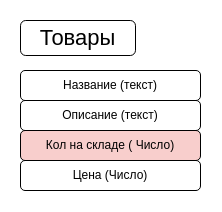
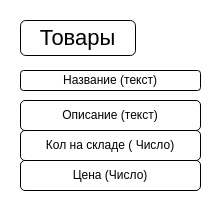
- <mxCell id="3" value="Название (текст)" style="rounded=1;whiteSpace=wrap;html=1;" vertex="1" parent="1"><mxGeometry x="20" y="70" width="180" height="30" as="geometry" /></mxCell>
+ <mxCell id="3" value="Название (текст)" style="rounded=1;whiteSpace=wrap;html=1;" vertex="1" parent="1"><mxGeometry x="20" y="70" width="180" height="20" as="geometry" /></mxCell>
- <mxCell id="5" value="Кол на складе ( Число)" style="rounded=1;whiteSpace=wrap;html=1;fillColor=#f8cecc;" vertex="1" parent="1"><mxGeometry x="20" y="130" width="180" height="30" as="geometry" /></mxCell>
+ <mxCell id="5" value="Кол на складе ( Число)" style="rounded=1;whiteSpace=wrap;html=1;" vertex="1" parent="1"><mxGeometry x="20" y="130" width="180" height="30" as="geometry" /></mxCell>
